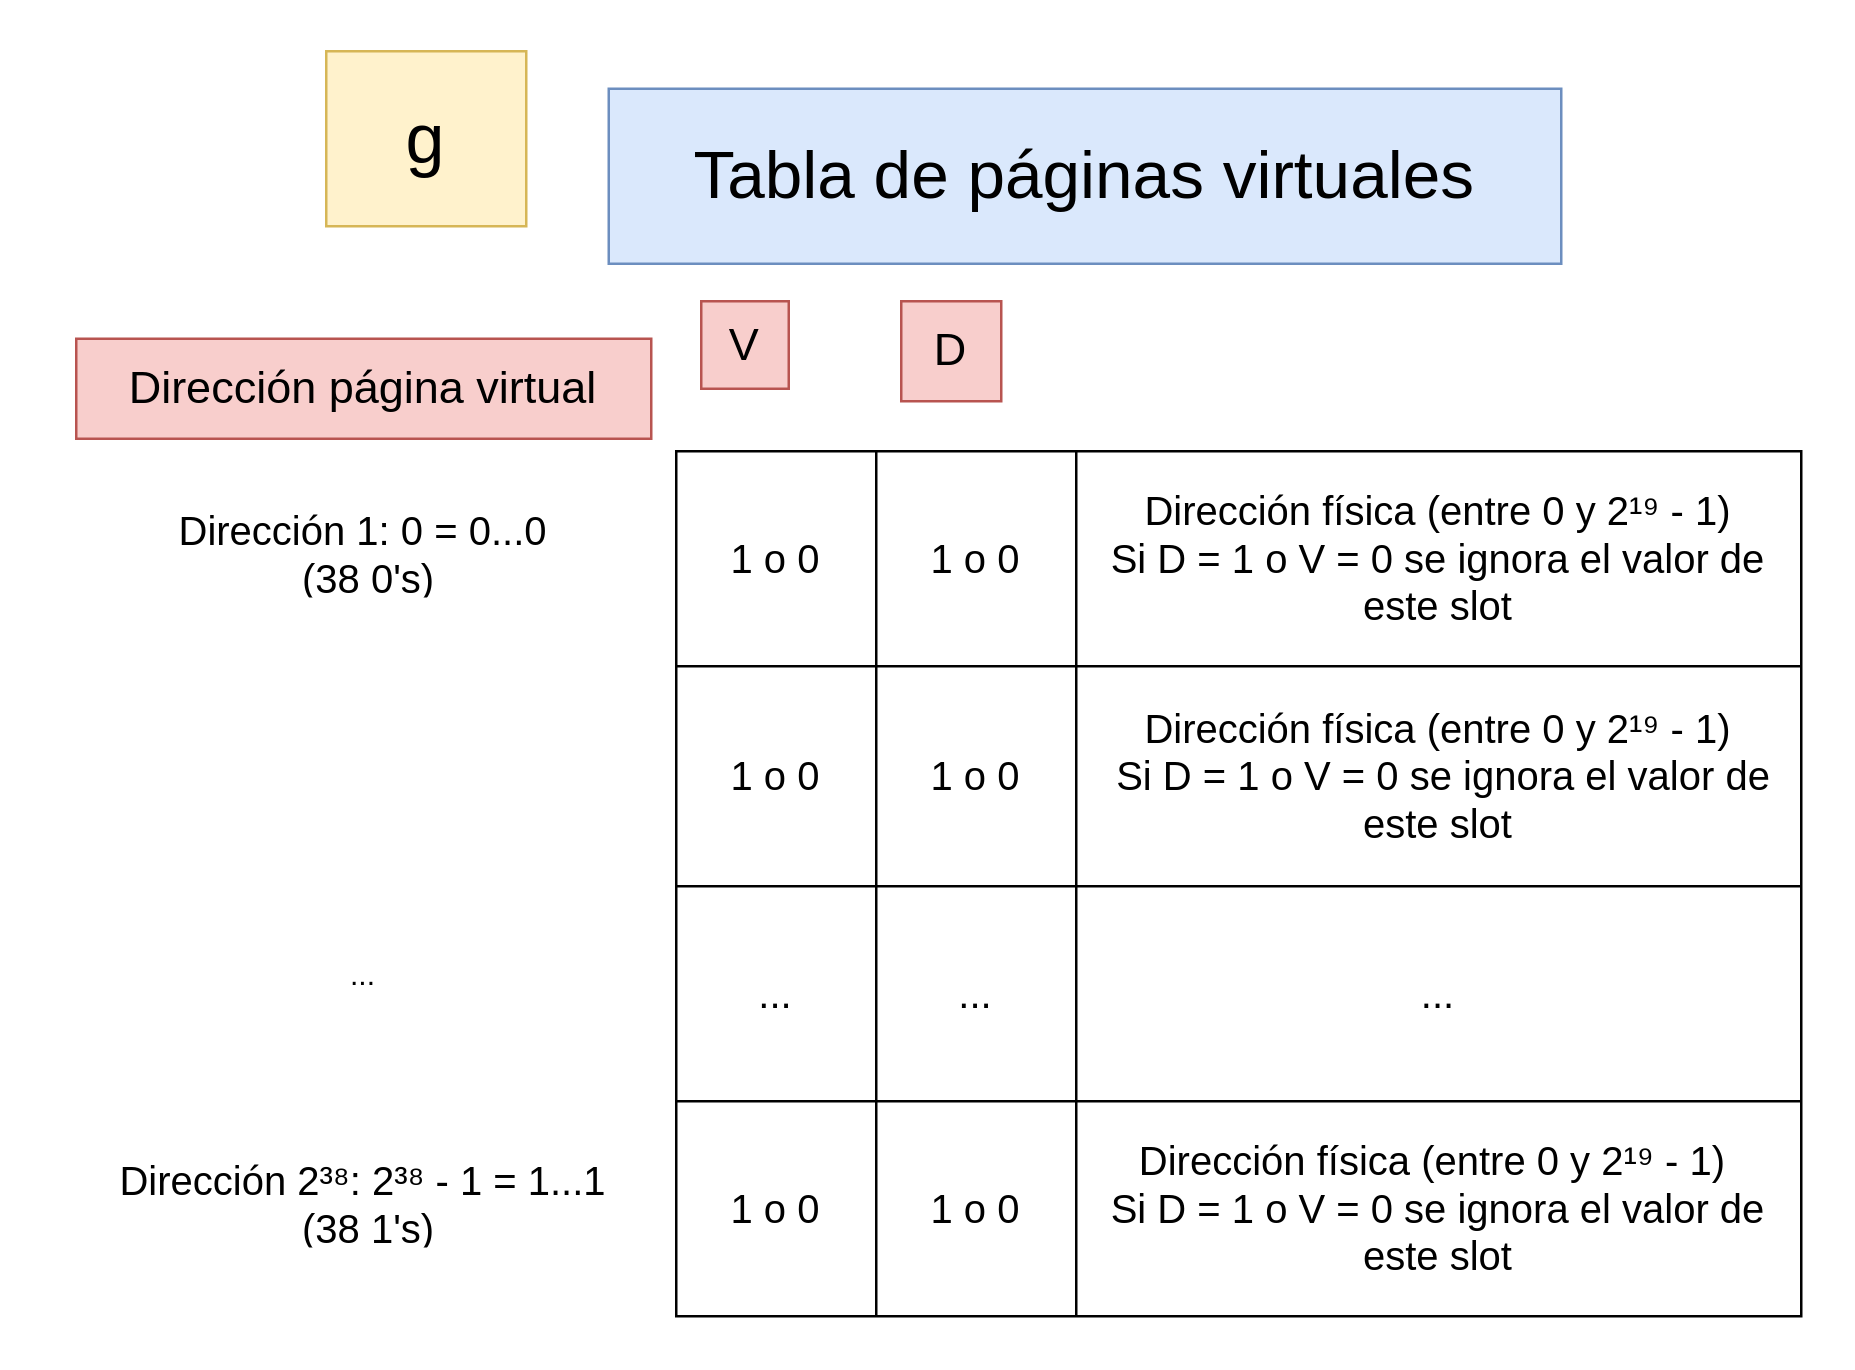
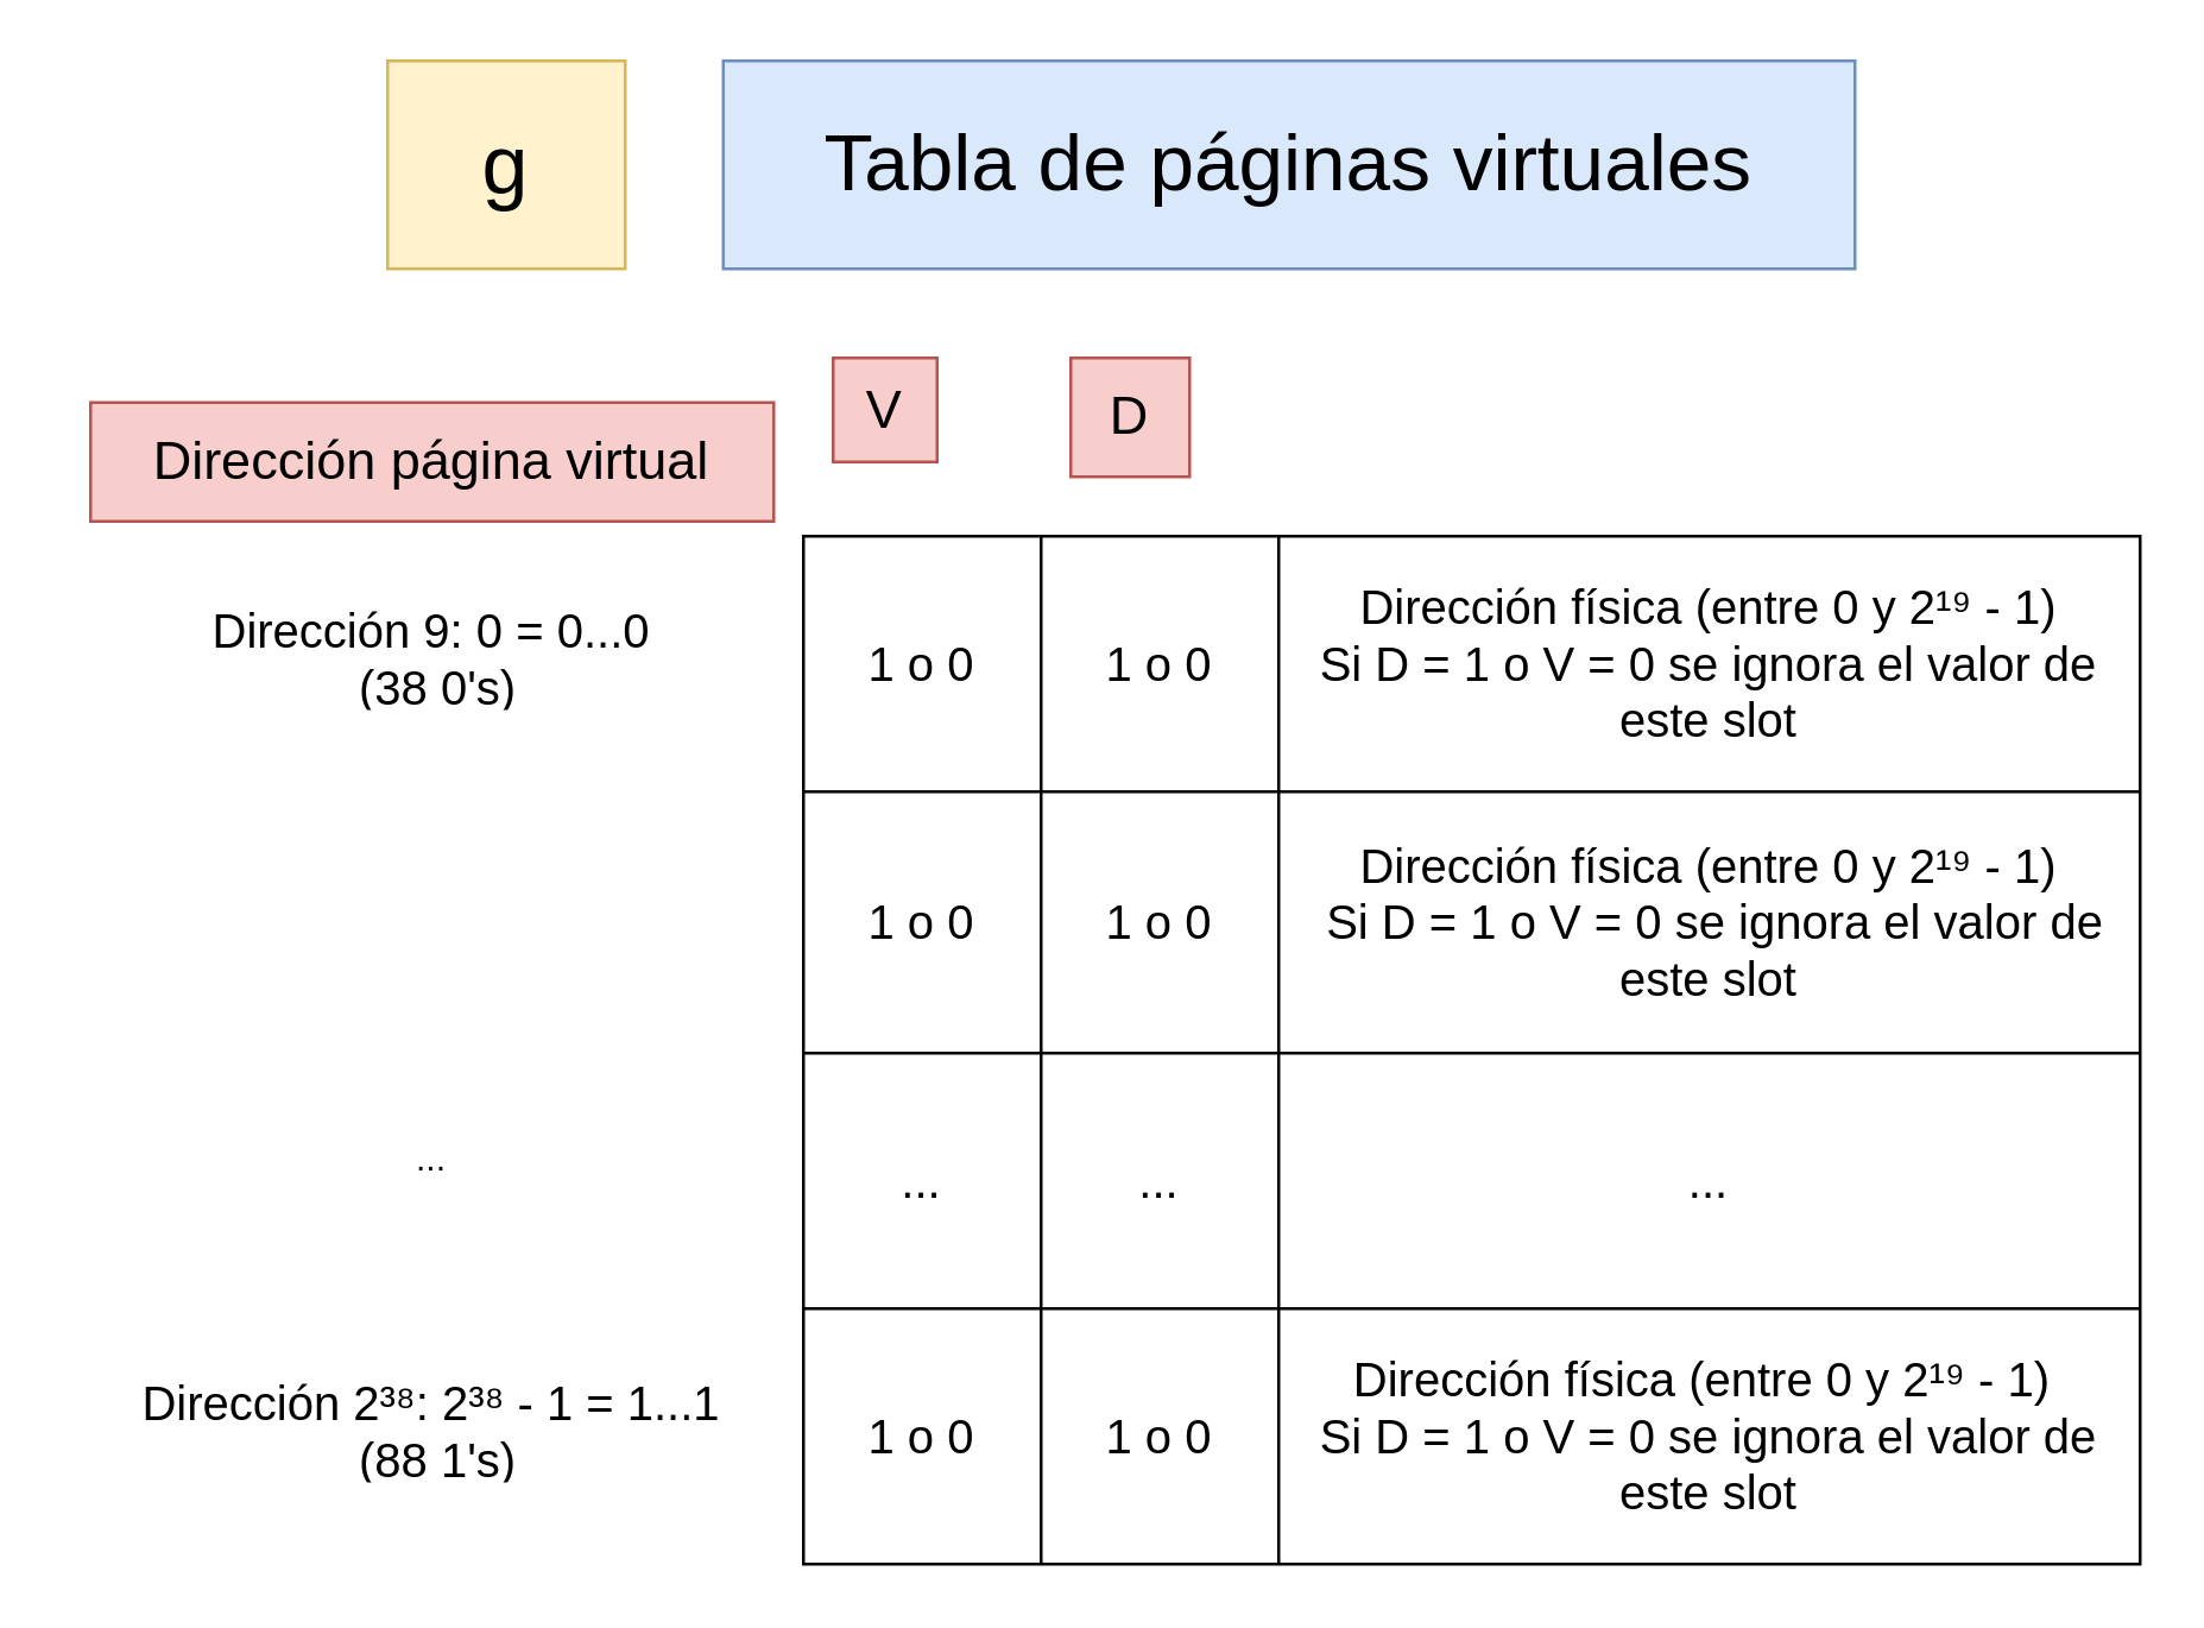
- <mxCell id="2" value="&lt;font style=&quot;font-size: 27px;&quot;&gt;Tabla de páginas virtuales&lt;/font&gt;" style="text;html=1;strokeColor=#6c8ebf;fillColor=#dae8fc;align=center;verticalAlign=middle;whiteSpace=wrap;overflow=hidden;" parent="1" vertex="1"><mxGeometry x="243" y="35" width="381" height="70" as="geometry" /></mxCell>
+ <mxCell id="2" value="&lt;font style=&quot;font-size: 27px;&quot;&gt;Tabla de páginas virtuales&lt;/font&gt;" style="text;html=1;strokeColor=#6c8ebf;fillColor=#dae8fc;align=center;verticalAlign=middle;whiteSpace=wrap;overflow=hidden;" parent="1" vertex="1"><mxGeometry x="243" y="20" width="381" height="70" as="geometry" /></mxCell>
- <mxCell id="23" value="&lt;div style=&quot;font-size: 16px;&quot;&gt;&lt;font style=&quot;font-size: 16px;&quot;&gt;Dirección 1: 0 = 0...0&lt;/font&gt;&lt;/div&gt;&lt;div style=&quot;font-size: 16px;&quot;&gt;&lt;font style=&quot;font-size: 16px;&quot;&gt;&amp;nbsp;(38 0's)&lt;br&gt;&lt;/font&gt;&lt;/div&gt;" style="text;html=1;strokeColor=none;fillColor=none;align=center;verticalAlign=middle;whiteSpace=wrap;overflow=hidden;" parent="1" vertex="1"><mxGeometry y="200" width="250" height="40" as="geometry" x="20" /></mxCell>
+ <mxCell id="23" value="&lt;div style=&quot;font-size: 16px;&quot;&gt;&lt;font style=&quot;font-size: 16px;&quot;&gt;Dirección 9: 0 = 0...0&lt;/font&gt;&lt;/div&gt;&lt;div style=&quot;font-size: 16px;&quot;&gt;&lt;font style=&quot;font-size: 16px;&quot;&gt;&amp;nbsp;(38 0's)&lt;br&gt;&lt;/font&gt;&lt;/div&gt;" style="text;html=1;strokeColor=none;fillColor=none;align=center;verticalAlign=middle;whiteSpace=wrap;overflow=hidden;" parent="1" vertex="1"><mxGeometry y="200" width="250" height="40" as="geometry" x="20" /></mxCell>
- <mxCell id="25" value="&lt;div&gt;&lt;font style=&quot;font-size: 16px;&quot;&gt;Dirección 2³⁸: 2³⁸ - 1 = 1...1&lt;/font&gt;&lt;/div&gt;&lt;div&gt;&lt;font style=&quot;font-size: 16px;&quot;&gt;&amp;nbsp;(38 1's)&lt;/font&gt;&lt;/div&gt;" style="text;html=1;strokeColor=none;fillColor=none;align=center;verticalAlign=middle;whiteSpace=wrap;overflow=hidden;" parent="1" vertex="1"><mxGeometry y="460" width="250" height="40" as="geometry" x="20" /></mxCell>
+ <mxCell id="25" value="&lt;div&gt;&lt;font style=&quot;font-size: 16px;&quot;&gt;Dirección 2³⁸: 2³⁸ - 1 = 1...1&lt;/font&gt;&lt;/div&gt;&lt;div&gt;&lt;font style=&quot;font-size: 16px;&quot;&gt;&amp;nbsp;(88 1's)&lt;/font&gt;&lt;/div&gt;" style="text;html=1;strokeColor=none;fillColor=none;align=center;verticalAlign=middle;whiteSpace=wrap;overflow=hidden;" parent="1" vertex="1"><mxGeometry y="460" width="250" height="40" as="geometry" x="20" /></mxCell>
